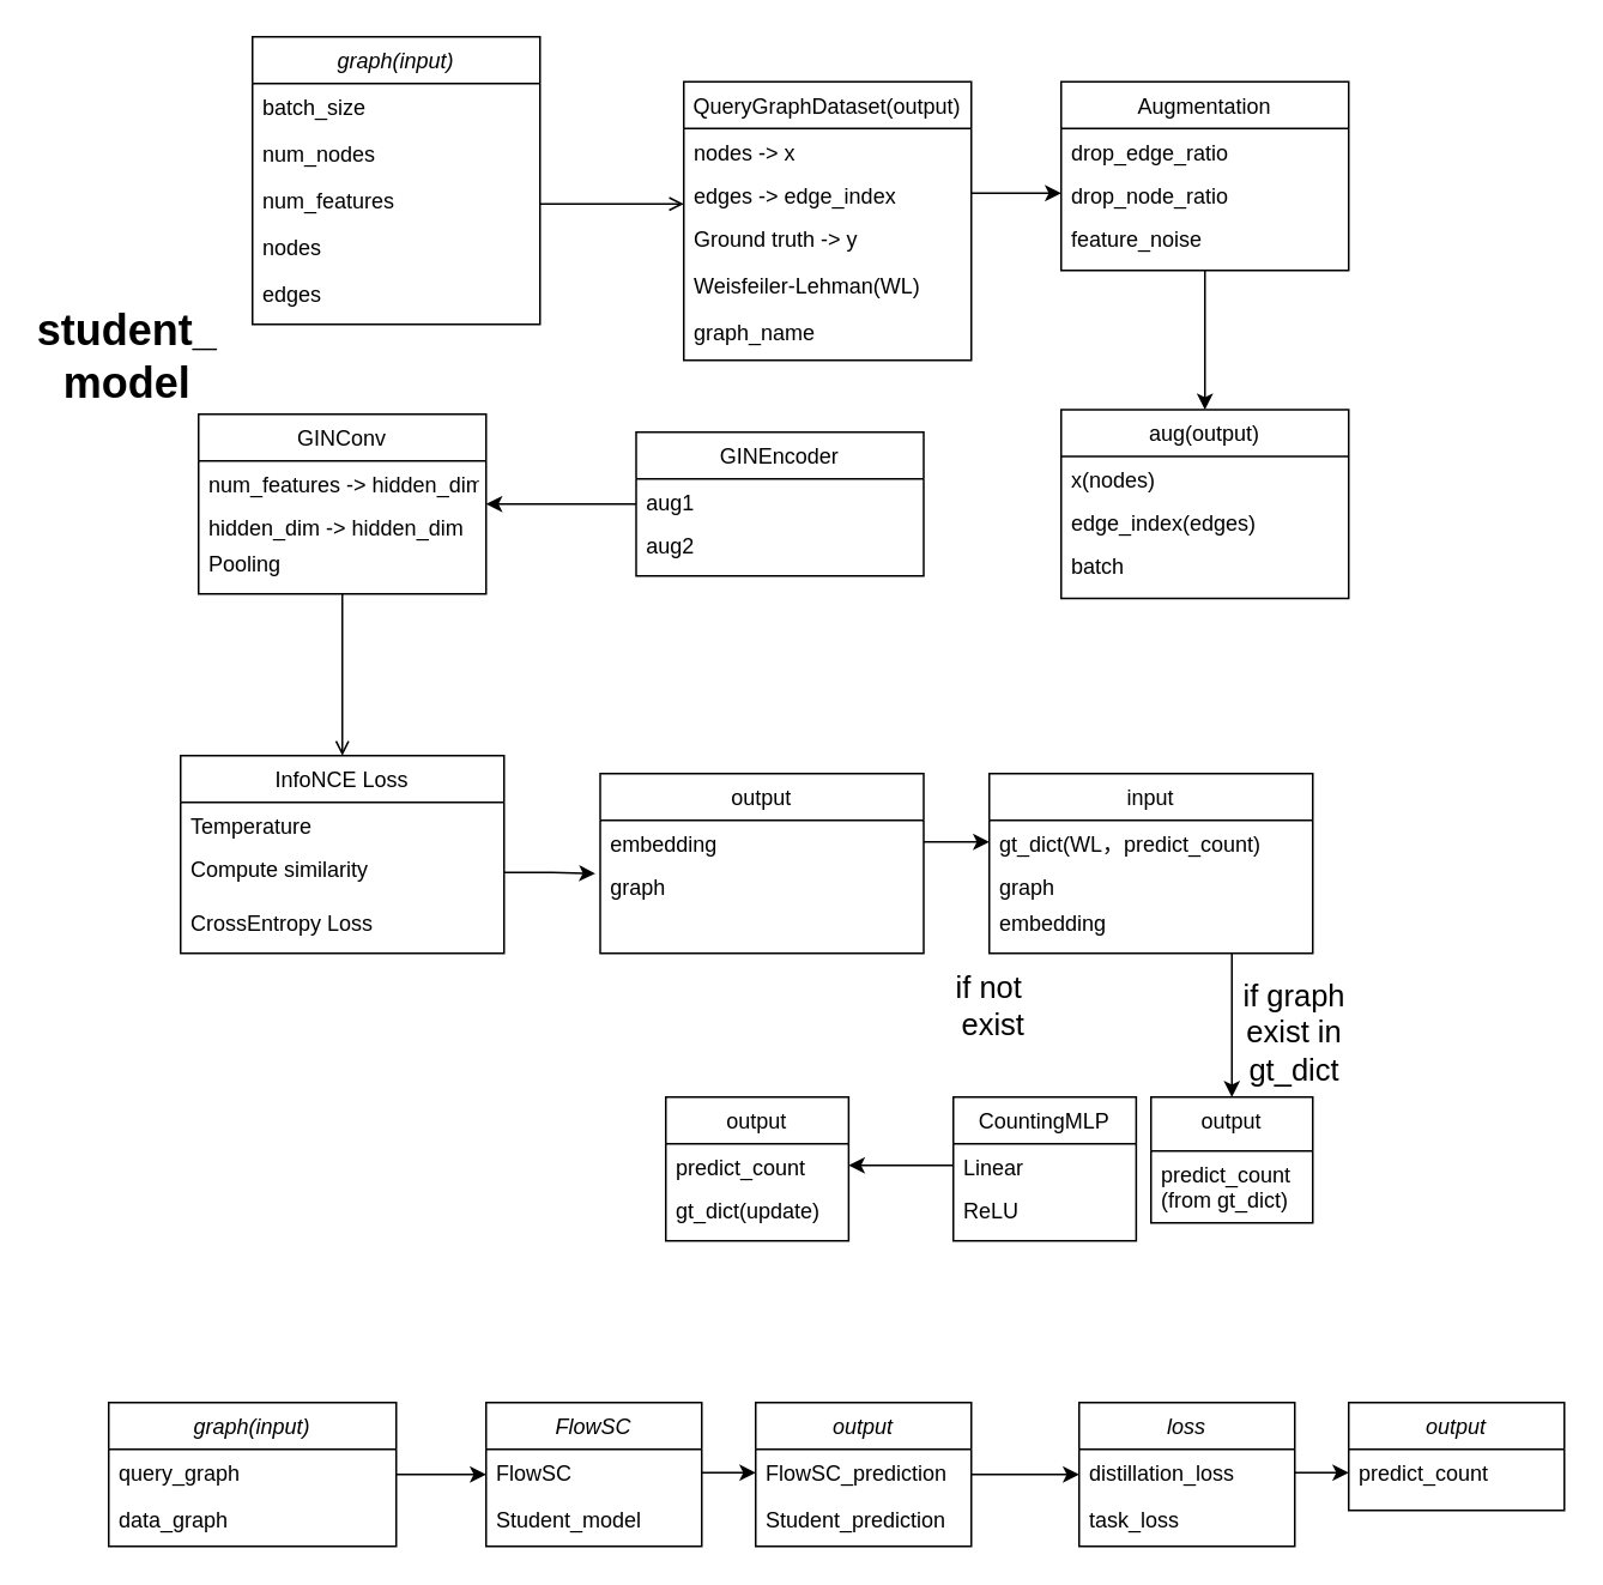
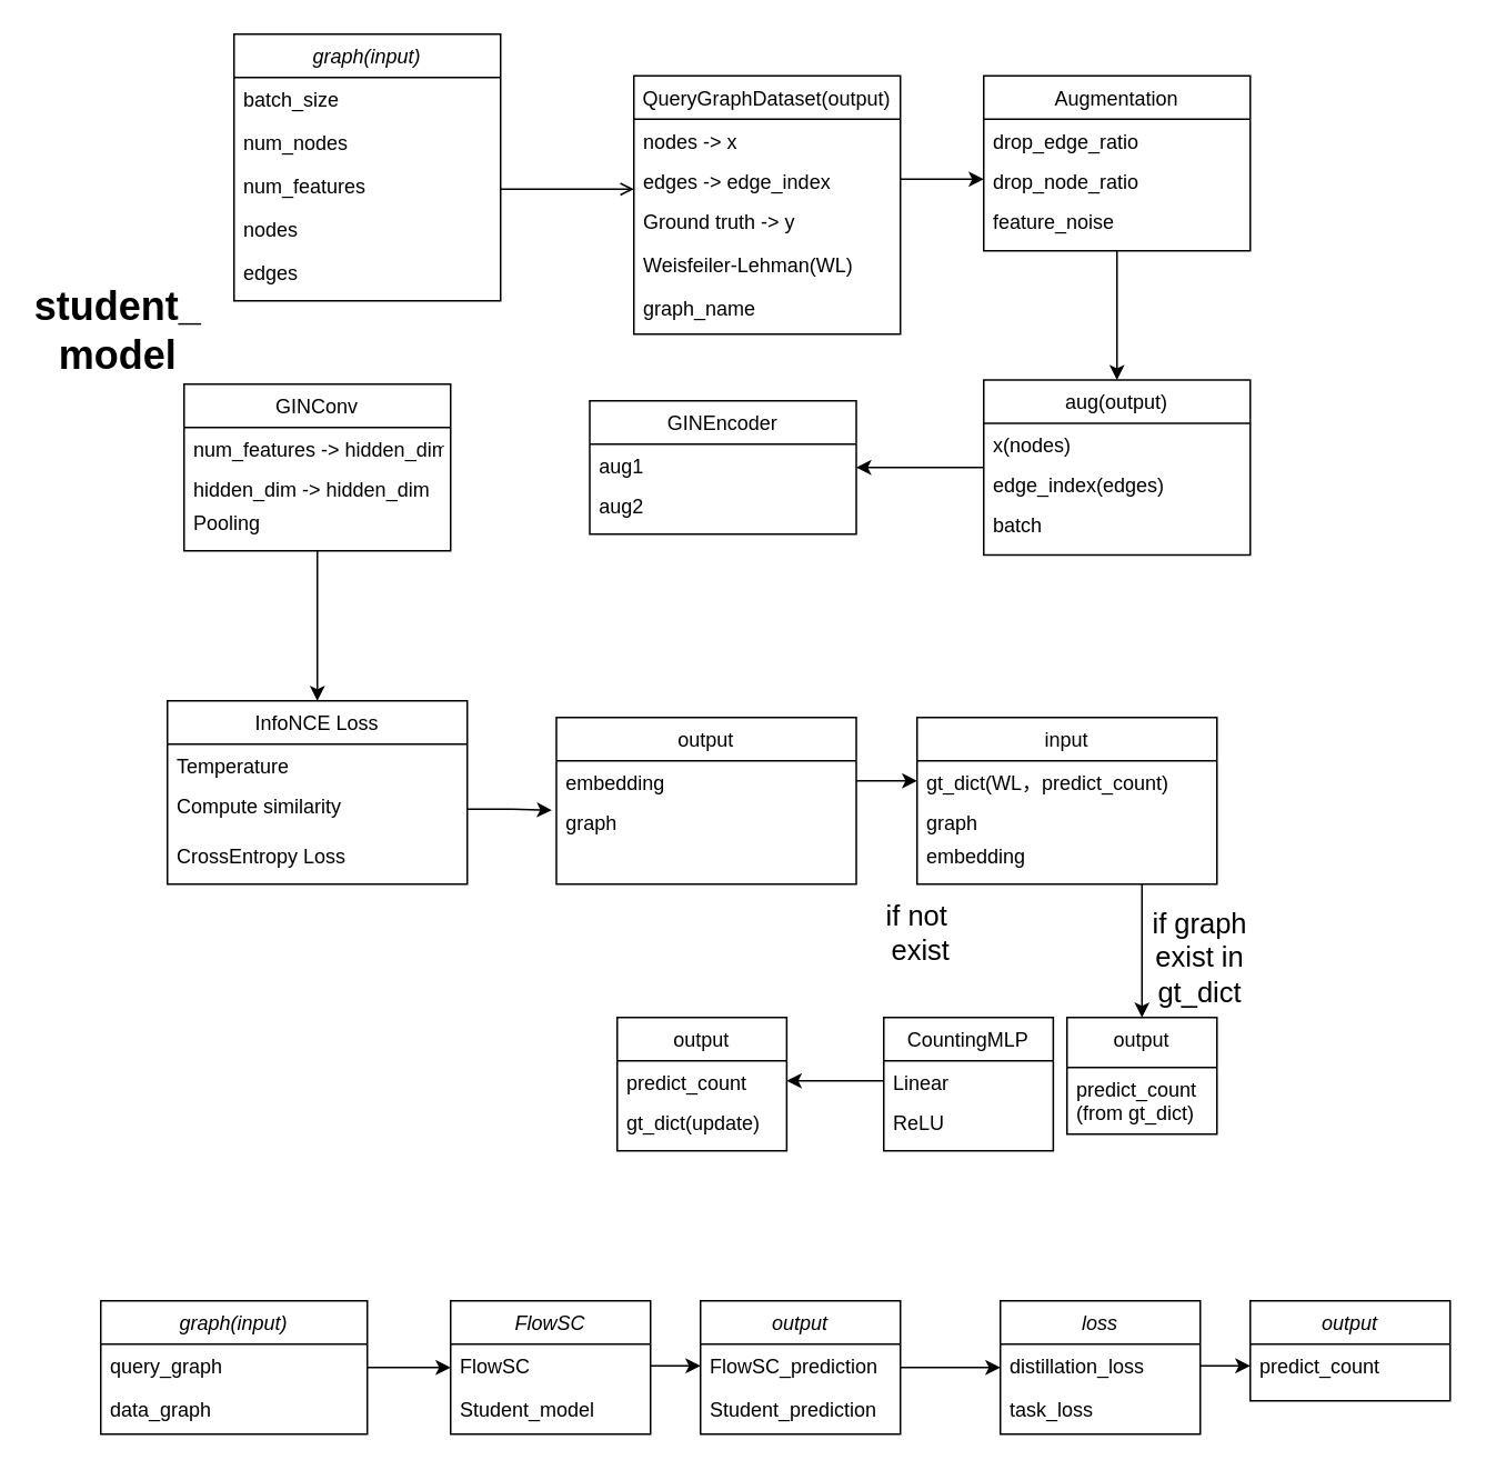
- <mxCell id="26" value="" style="edgeStyle=orthogonalEdgeStyle;rounded=0;orthogonalLoop=1;jettySize=auto;html=1;" edge="1" parent="1" source="27" target="31"><mxGeometry relative="1" as="geometry" /></mxCell>
+ <mxCell id="21" value="" style="edgeStyle=orthogonalEdgeStyle;rounded=0;orthogonalLoop=1;jettySize=auto;html=1;" edge="1" parent="1" source="22" target="27"><mxGeometry relative="1" as="geometry" /></mxCell>
- <mxCell id="30" value="" style="edgeStyle=orthogonalEdgeStyle;rounded=0;orthogonalLoop=1;jettySize=auto;html=1;endArrow=open;" edge="1" parent="1" source="31" target="35"><mxGeometry relative="1" as="geometry" /></mxCell>
+ <mxCell id="30" value="" style="edgeStyle=orthogonalEdgeStyle;rounded=0;orthogonalLoop=1;jettySize=auto;html=1;" edge="1" parent="1" source="31" target="35"><mxGeometry relative="1" as="geometry" /></mxCell>
